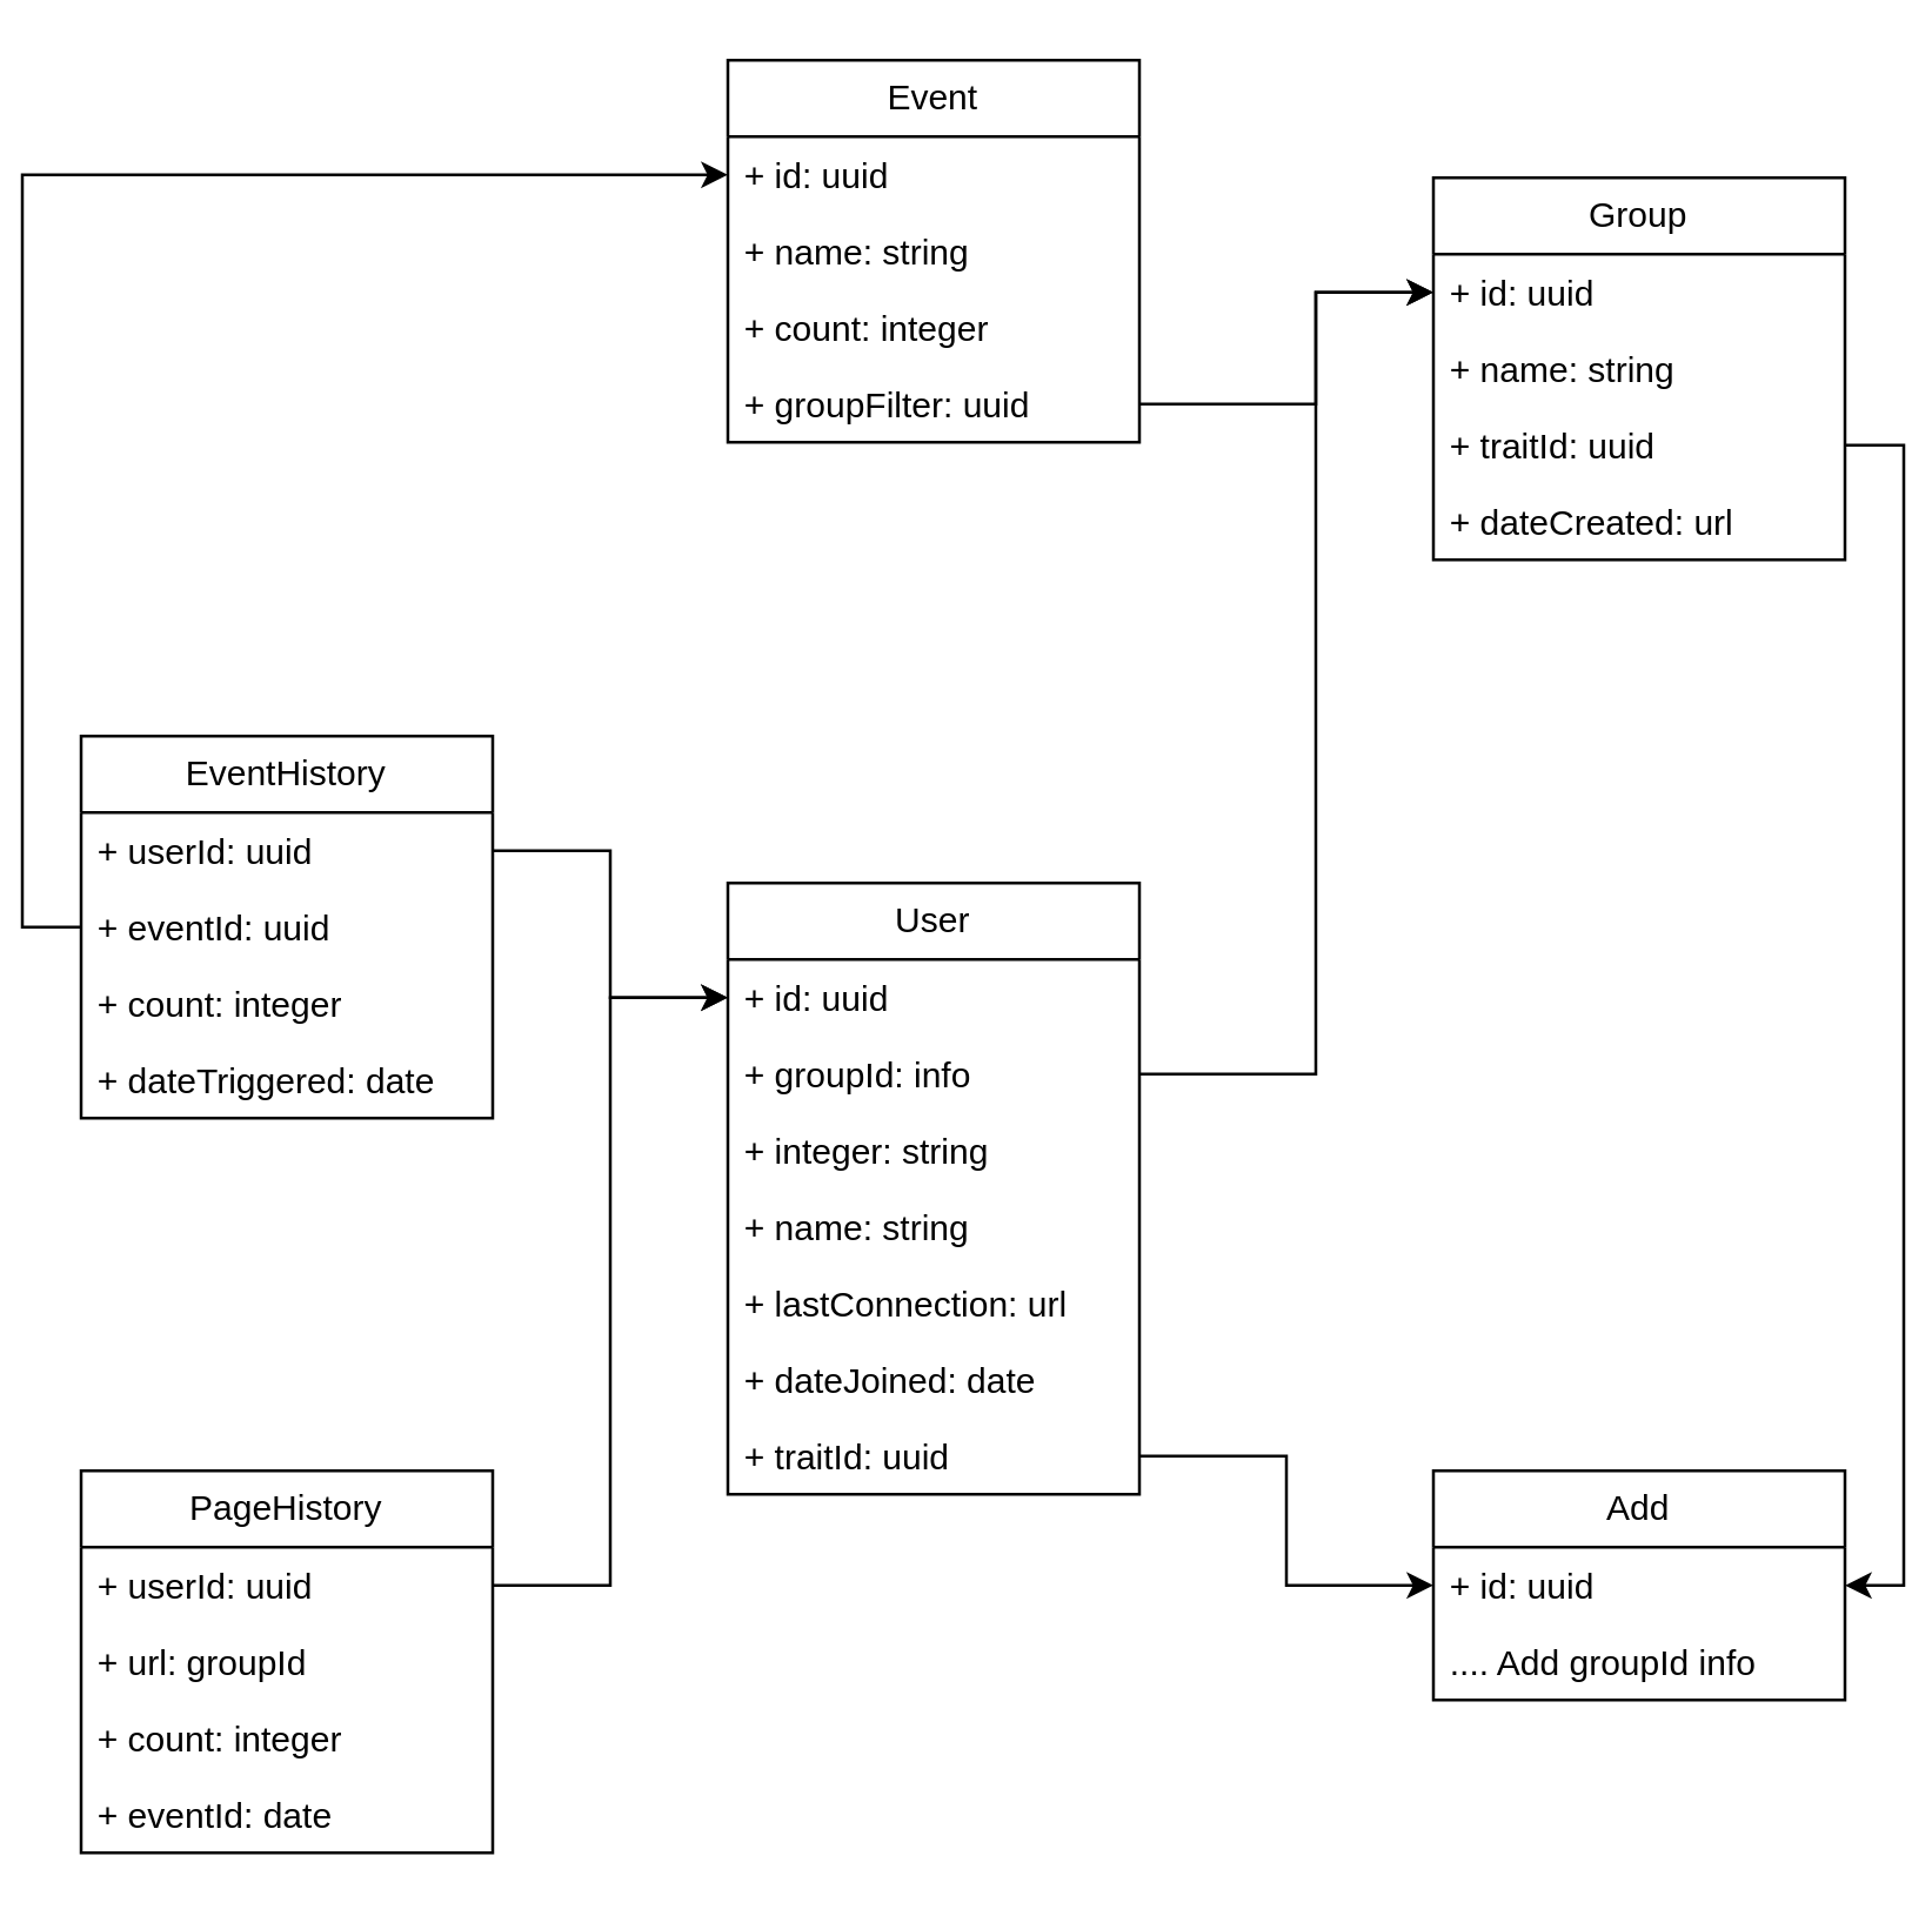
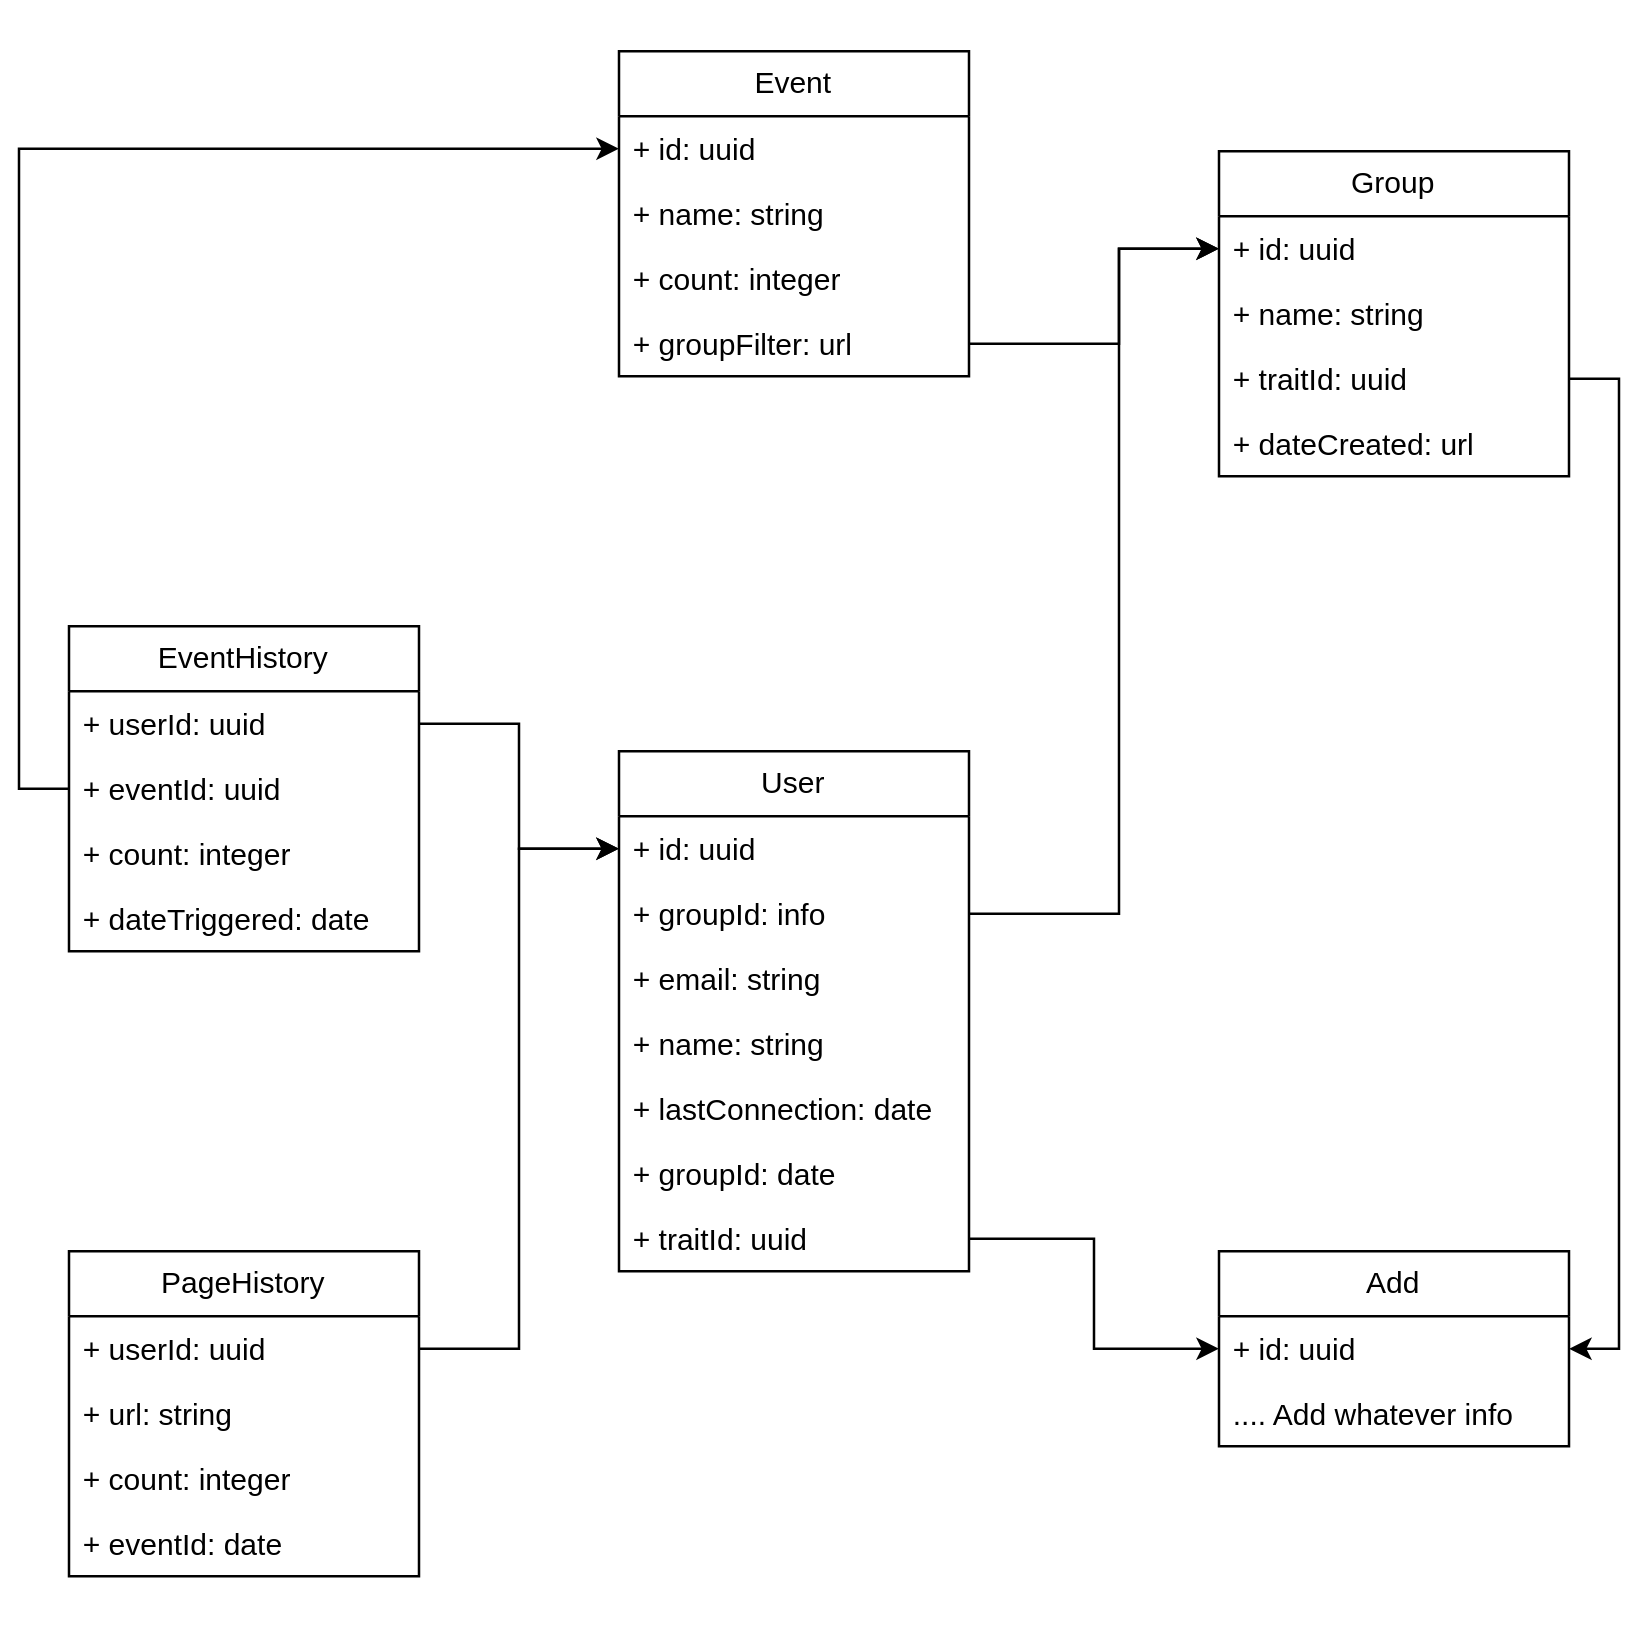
- <mxCell id="23" value="+ groupFilter: uuid" style="text;strokeColor=none;fillColor=none;align=left;verticalAlign=top;spacingLeft=4;spacingRight=4;overflow=hidden;rotatable=0;points=[[0,0.5],[1,0.5]];portConstraint=eastwest;whiteSpace=wrap;html=1;" vertex="1" parent="19"><mxGeometry y="104" width="140" height="26" as="geometry" /></mxCell>
+ <mxCell id="23" value="+ groupFilter: url" style="text;strokeColor=none;fillColor=none;align=left;verticalAlign=top;spacingLeft=4;spacingRight=4;overflow=hidden;rotatable=0;points=[[0,0.5],[1,0.5]];portConstraint=eastwest;whiteSpace=wrap;html=1;" vertex="1" parent="19"><mxGeometry y="104" width="140" height="26" as="geometry" /></mxCell>
- <mxCell id="5" value="+ integer: string" style="text;strokeColor=none;fillColor=none;align=left;verticalAlign=top;spacingLeft=4;spacingRight=4;overflow=hidden;rotatable=0;points=[[0,0.5],[1,0.5]];portConstraint=eastwest;whiteSpace=wrap;html=1;" vertex="1" parent="2"><mxGeometry y="78" width="140" height="26" as="geometry" /></mxCell>
+ <mxCell id="5" value="+ email: string" style="text;strokeColor=none;fillColor=none;align=left;verticalAlign=top;spacingLeft=4;spacingRight=4;overflow=hidden;rotatable=0;points=[[0,0.5],[1,0.5]];portConstraint=eastwest;whiteSpace=wrap;html=1;" vertex="1" parent="2"><mxGeometry y="78" width="140" height="26" as="geometry" /></mxCell>
- <mxCell id="7" value="+ lastConnection: url" style="text;strokeColor=none;fillColor=none;align=left;verticalAlign=top;spacingLeft=4;spacingRight=4;overflow=hidden;rotatable=0;points=[[0,0.5],[1,0.5]];portConstraint=eastwest;whiteSpace=wrap;html=1;" vertex="1" parent="2"><mxGeometry y="130" width="140" height="26" as="geometry" /></mxCell>
+ <mxCell id="7" value="+ lastConnection: date" style="text;strokeColor=none;fillColor=none;align=left;verticalAlign=top;spacingLeft=4;spacingRight=4;overflow=hidden;rotatable=0;points=[[0,0.5],[1,0.5]];portConstraint=eastwest;whiteSpace=wrap;html=1;" vertex="1" parent="2"><mxGeometry y="130" width="140" height="26" as="geometry" /></mxCell>
- <mxCell id="8" value="+ dateJoined: date" style="text;strokeColor=none;fillColor=none;align=left;verticalAlign=top;spacingLeft=4;spacingRight=4;overflow=hidden;rotatable=0;points=[[0,0.5],[1,0.5]];portConstraint=eastwest;whiteSpace=wrap;html=1;" vertex="1" parent="2"><mxGeometry y="156" width="140" height="26" as="geometry" /></mxCell>
+ <mxCell id="8" value="+ groupId: date" style="text;strokeColor=none;fillColor=none;align=left;verticalAlign=top;spacingLeft=4;spacingRight=4;overflow=hidden;rotatable=0;points=[[0,0.5],[1,0.5]];portConstraint=eastwest;whiteSpace=wrap;html=1;" vertex="1" parent="2"><mxGeometry y="156" width="140" height="26" as="geometry" /></mxCell>
- <mxCell id="15" value="+ url: groupId" style="text;strokeColor=none;fillColor=none;align=left;verticalAlign=top;spacingLeft=4;spacingRight=4;overflow=hidden;rotatable=0;points=[[0,0.5],[1,0.5]];portConstraint=eastwest;whiteSpace=wrap;html=1;" vertex="1" parent="13"><mxGeometry y="52" width="140" height="26" as="geometry" /></mxCell>
+ <mxCell id="15" value="+ url: string" style="text;strokeColor=none;fillColor=none;align=left;verticalAlign=top;spacingLeft=4;spacingRight=4;overflow=hidden;rotatable=0;points=[[0,0.5],[1,0.5]];portConstraint=eastwest;whiteSpace=wrap;html=1;" vertex="1" parent="13"><mxGeometry y="52" width="140" height="26" as="geometry" /></mxCell>
- <mxCell id="12" value=".... Add groupId info" style="text;strokeColor=none;fillColor=none;align=left;verticalAlign=top;spacingLeft=4;spacingRight=4;overflow=hidden;rotatable=0;points=[[0,0.5],[1,0.5]];portConstraint=eastwest;whiteSpace=wrap;html=1;" vertex="1" parent="10"><mxGeometry y="52" width="140" height="26" as="geometry" /></mxCell>
+ <mxCell id="12" value=".... Add whatever info" style="text;strokeColor=none;fillColor=none;align=left;verticalAlign=top;spacingLeft=4;spacingRight=4;overflow=hidden;rotatable=0;points=[[0,0.5],[1,0.5]];portConstraint=eastwest;whiteSpace=wrap;html=1;" vertex="1" parent="10"><mxGeometry y="52" width="140" height="26" as="geometry" /></mxCell>
